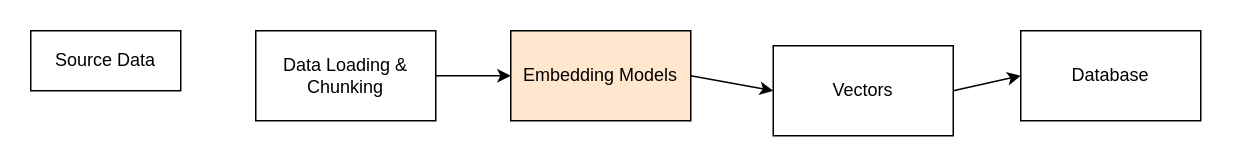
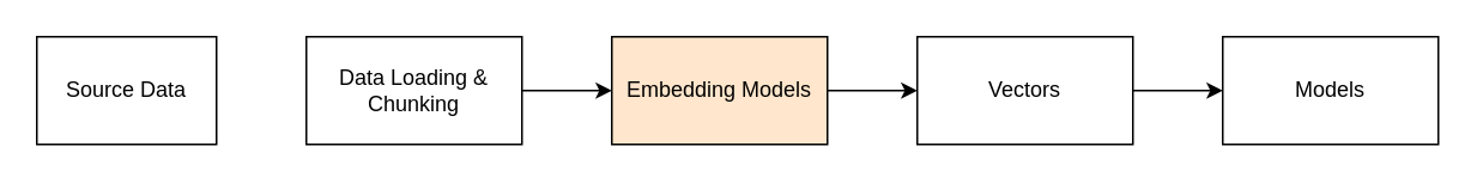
- <mxCell id="2" value="Source Data" style="rounded=0;whiteSpace=wrap;html=1;" vertex="1" parent="1"><mxGeometry x="20" y="20" width="100" height="40" as="geometry" /></mxCell>
+ <mxCell id="2" value="Source Data" style="rounded=0;whiteSpace=wrap;html=1;" vertex="1" parent="1"><mxGeometry x="20" y="20" width="100" height="60" as="geometry" /></mxCell>
- <mxCell id="9" value="Database" style="rounded=0;whiteSpace=wrap;html=1;" vertex="1" parent="1"><mxGeometry x="680" y="20" width="120" height="60" as="geometry" /></mxCell>
+ <mxCell id="9" value="Models" style="rounded=0;whiteSpace=wrap;html=1;" vertex="1" parent="1"><mxGeometry x="680" y="20" width="120" height="60" as="geometry" /></mxCell>
- <mxCell id="8" value="Vectors" style="rounded=0;whiteSpace=wrap;html=1;" vertex="1" parent="1"><mxGeometry x="515" y="30" width="120" height="60" as="geometry" /></mxCell>
+ <mxCell id="8" value="Vectors" style="rounded=0;whiteSpace=wrap;html=1;" vertex="1" parent="1"><mxGeometry x="510" y="20" width="120" height="60" as="geometry" /></mxCell>
